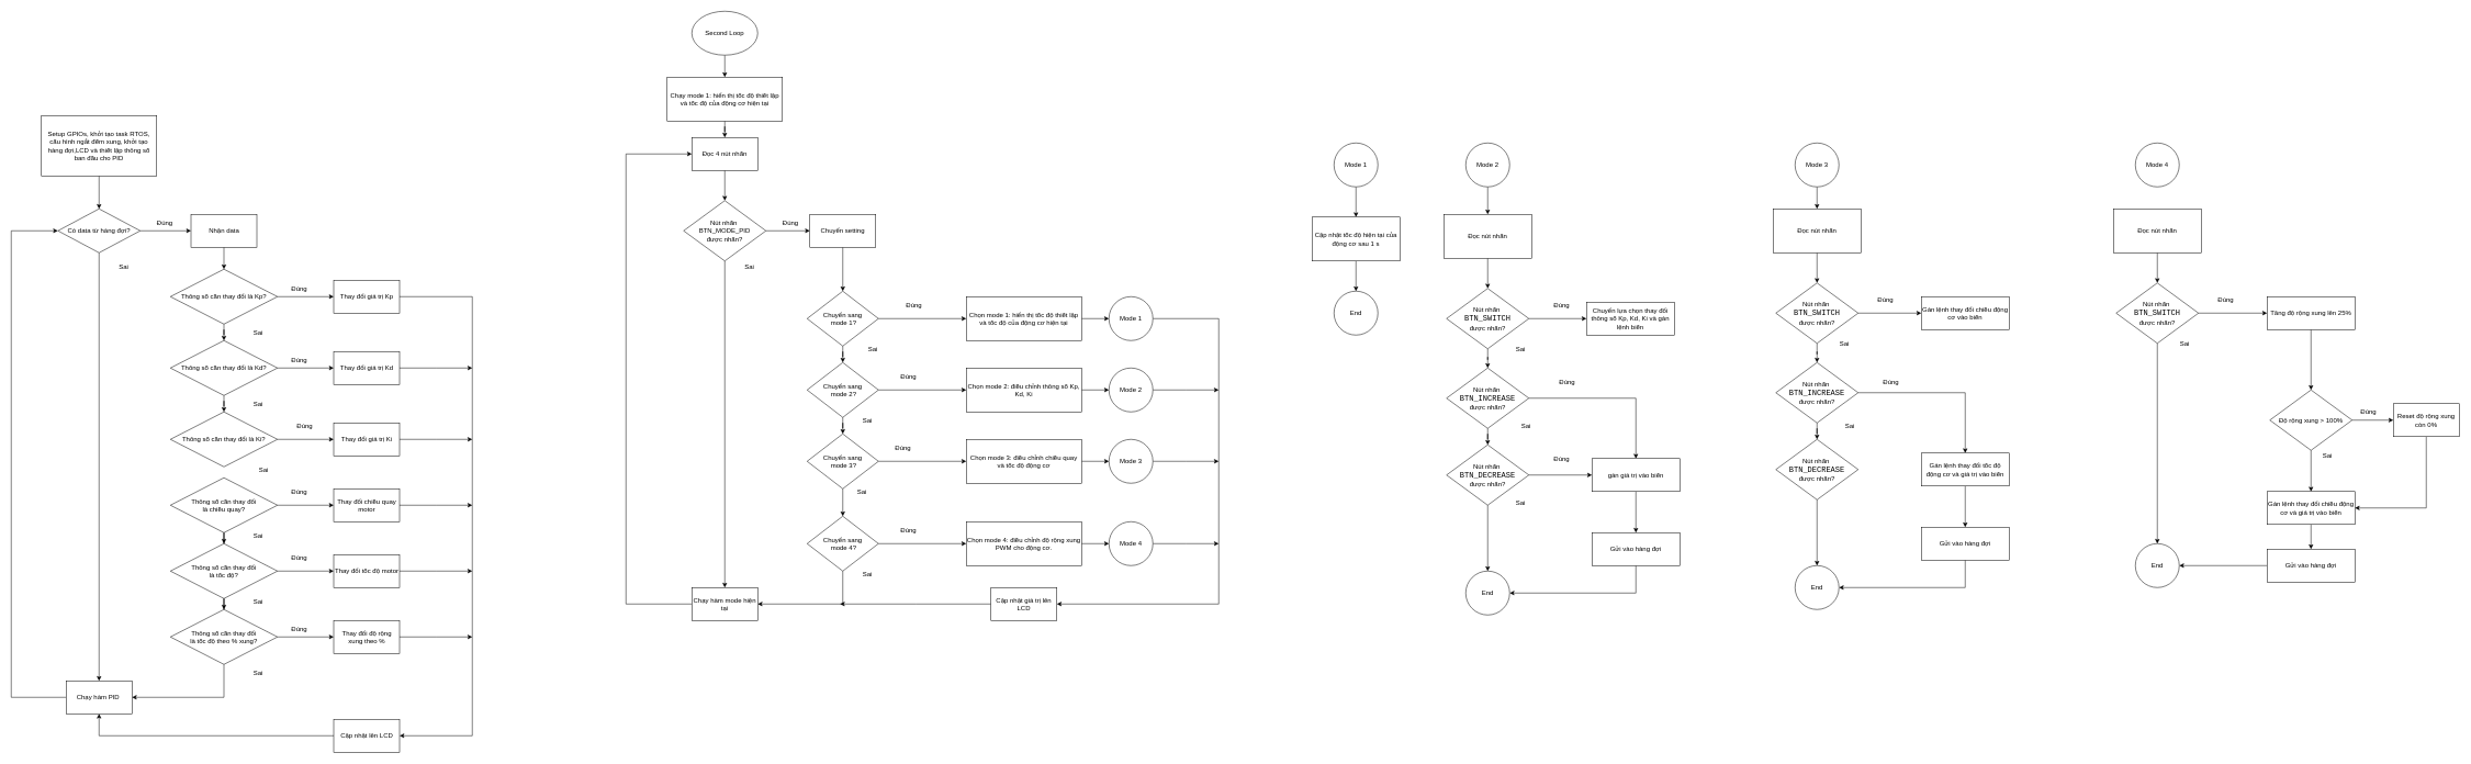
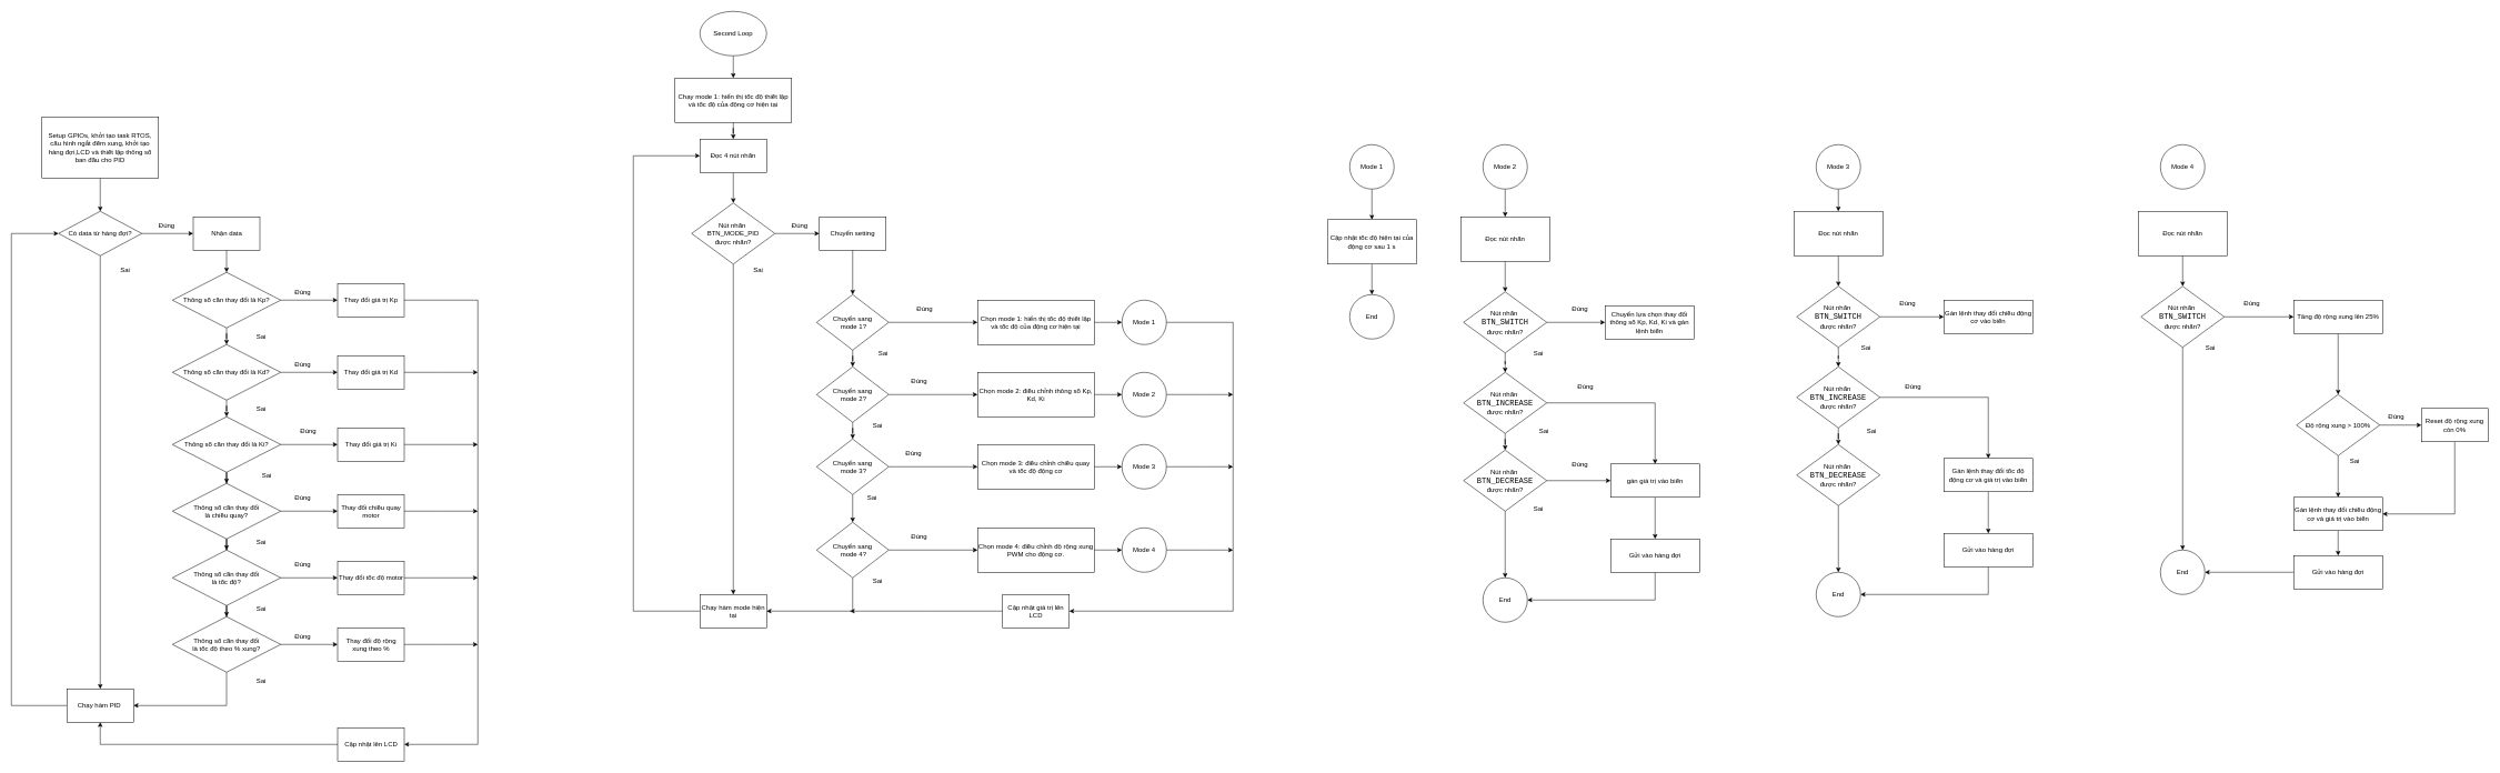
+ <mxCell id="15" style="edgeStyle=orthogonalEdgeStyle;rounded=0;orthogonalLoop=1;jettySize=auto;html=1;" edge="1" parent="1" source="17" target="20"><mxGeometry relative="1" as="geometry" /></mxCell>
